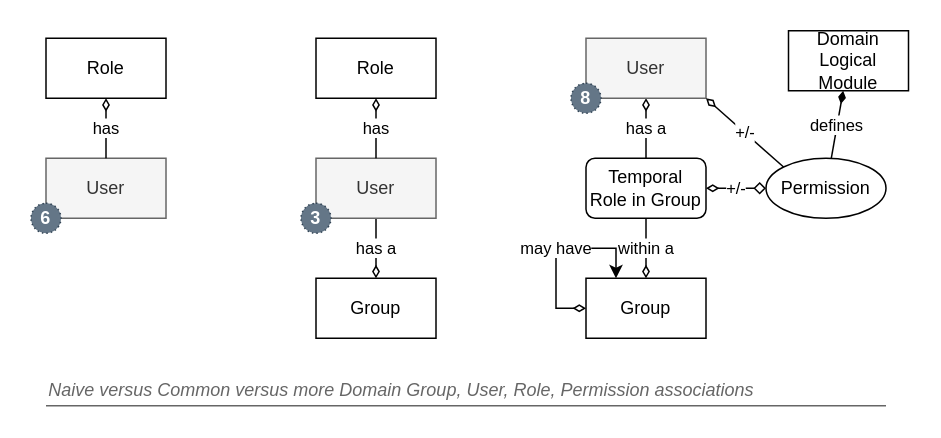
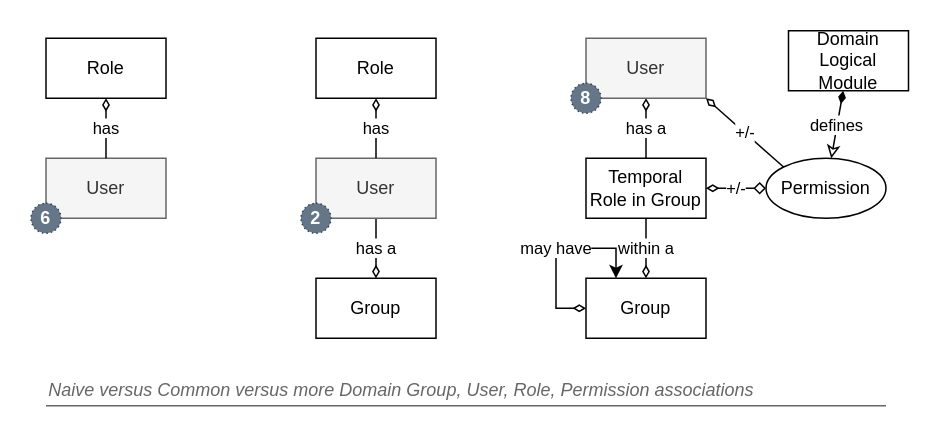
- <mxCell id="10" value="defines" style="rounded=0;orthogonalLoop=1;jettySize=auto;html=1;startArrow=diamondThin;startFill=1;endArrow=none;endFill=0;strokeWidth=1;" edge="1" parent="1" source="11" target="9"><mxGeometry relative="1" as="geometry" /></mxCell>
+ <mxCell id="10" value="defines" style="rounded=0;orthogonalLoop=1;jettySize=auto;html=1;startArrow=diamondThin;startFill=1;endArrow=classic;endFill=0;strokeWidth=1;" edge="1" parent="1" source="11" target="9"><mxGeometry relative="1" as="geometry" /></mxCell>
- <mxCell id="8" value="Temporal&lt;br&gt;Role in Group" style="whiteSpace=wrap;html=1;strokeColor=default;strokeWidth=1;fillColor=none;align=center;rounded=1;" vertex="1" parent="1"><mxGeometry x="390" y="105" width="80" height="40" as="geometry" /></mxCell>
+ <mxCell id="8" value="Temporal&lt;br&gt;Role in Group" style="rounded=0;whiteSpace=wrap;html=1;strokeColor=default;strokeWidth=1;fillColor=none;align=center;" vertex="1" parent="1"><mxGeometry x="390" y="105" width="80" height="40" as="geometry" /></mxCell>
- <mxCell id="24" value="3" style="rounded=1;fillColor=#647687;strokeColor=#314354;html=1;align=center;verticalAlign=middle;whiteSpace=wrap;fontSize=12;fontStyle=1;arcSize=50;sketch=0;dashed=1;dashPattern=1 2;fontColor=#ffffff;" vertex="1" parent="1"><mxGeometry x="200" y="135" width="20" height="20" as="geometry" /></mxCell>
+ <mxCell id="24" value="2" style="rounded=1;fillColor=#647687;strokeColor=#314354;html=1;align=center;verticalAlign=middle;whiteSpace=wrap;fontSize=12;fontStyle=1;arcSize=50;sketch=0;dashed=1;dashPattern=1 2;fontColor=#ffffff;" vertex="1" parent="1"><mxGeometry x="200" y="135" width="20" height="20" as="geometry" /></mxCell>
